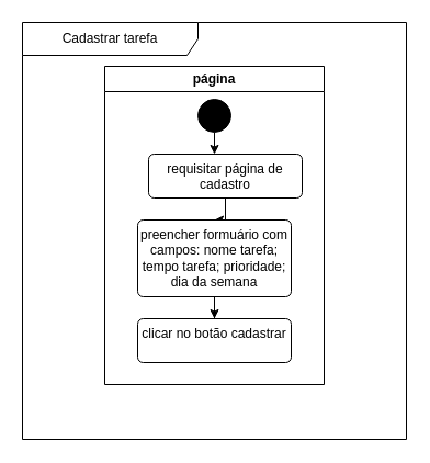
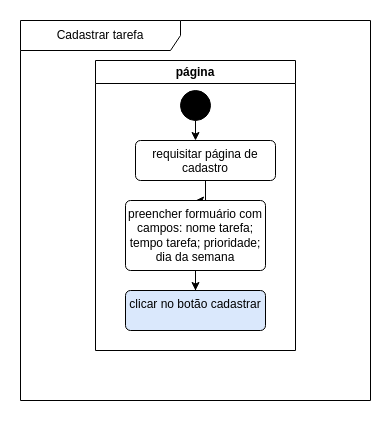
- <mxCell id="10" value="clicar no botão cadastrar" style="html=1;align=center;verticalAlign=top;rounded=1;absoluteArcSize=1;arcSize=10;dashed=0;whiteSpace=wrap;" vertex="1" parent="3"><mxGeometry x="30" y="230" width="140" height="40" as="geometry" /></mxCell>
+ <mxCell id="10" value="clicar no botão cadastrar" style="html=1;align=center;verticalAlign=top;rounded=1;absoluteArcSize=1;arcSize=10;dashed=0;whiteSpace=wrap;fillColor=#dae8fc;" vertex="1" parent="3"><mxGeometry x="30" y="230" width="140" height="40" as="geometry" /></mxCell>
